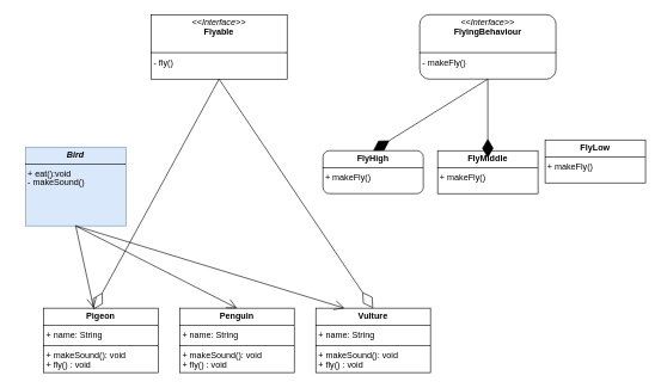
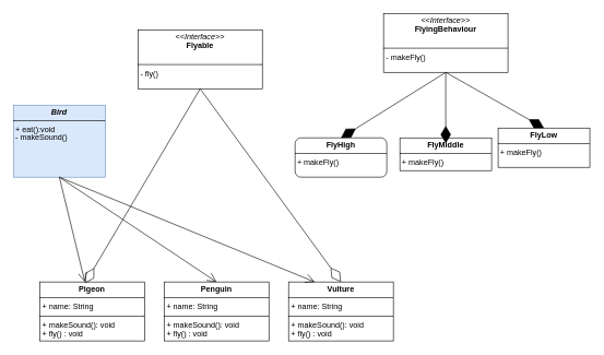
- <mxCell id="2" value="&lt;p style=&quot;margin:0px;margin-top:4px;text-align:center;&quot;&gt;&lt;i&gt;&amp;lt;&amp;lt;Interface&amp;gt;&amp;gt;&lt;/i&gt;&lt;br&gt;&lt;b&gt;Flyable&lt;/b&gt;&lt;/p&gt;&lt;p style=&quot;margin:0px;margin-left:4px;&quot;&gt;&lt;br&gt;&lt;/p&gt;&lt;hr size=&quot;1&quot; style=&quot;border-style:solid;&quot;&gt;&lt;p style=&quot;margin:0px;margin-left:4px;&quot;&gt;- fly()&lt;br&gt;&lt;/p&gt;" style="verticalAlign=top;align=left;overflow=fill;html=1;whiteSpace=wrap;" parent="1" vertex="1"><mxGeometry x="210" y="20" width="190" height="90" as="geometry" /></mxCell>
+ <mxCell id="2" value="&lt;p style=&quot;margin:0px;margin-top:4px;text-align:center;&quot;&gt;&lt;i&gt;&amp;lt;&amp;lt;Interface&amp;gt;&amp;gt;&lt;/i&gt;&lt;br&gt;&lt;b&gt;Flyable&lt;/b&gt;&lt;/p&gt;&lt;p style=&quot;margin:0px;margin-left:4px;&quot;&gt;&lt;br&gt;&lt;/p&gt;&lt;hr size=&quot;1&quot; style=&quot;border-style:solid;&quot;&gt;&lt;p style=&quot;margin:0px;margin-left:4px;&quot;&gt;- fly()&lt;br&gt;&lt;/p&gt;" style="verticalAlign=top;align=left;overflow=fill;html=1;whiteSpace=wrap;" parent="1" vertex="1"><mxGeometry x="210" y="45" width="190" height="90" as="geometry" /></mxCell>
- <mxCell id="3" value="&lt;p style=&quot;margin:0px;margin-top:4px;text-align:center;&quot;&gt;&lt;i&gt;&amp;lt;&amp;lt;Interface&amp;gt;&amp;gt;&lt;/i&gt;&lt;br&gt;&lt;b&gt;FlyingBehaviour&lt;/b&gt;&lt;/p&gt;&lt;p style=&quot;margin:0px;margin-left:4px;&quot;&gt;&lt;br&gt;&lt;/p&gt;&lt;hr size=&quot;1&quot; style=&quot;border-style:solid;&quot;&gt;&lt;p style=&quot;margin:0px;margin-left:4px;&quot;&gt;- makeFly()&lt;br&gt;&lt;/p&gt;" style="verticalAlign=top;align=left;overflow=fill;html=1;whiteSpace=wrap;rounded=1;" parent="1" vertex="1"><mxGeometry x="585" y="20" width="190" height="90" as="geometry" /></mxCell>
+ <mxCell id="3" value="&lt;p style=&quot;margin:0px;margin-top:4px;text-align:center;&quot;&gt;&lt;i&gt;&amp;lt;&amp;lt;Interface&amp;gt;&amp;gt;&lt;/i&gt;&lt;br&gt;&lt;b&gt;FlyingBehaviour&lt;/b&gt;&lt;/p&gt;&lt;p style=&quot;margin:0px;margin-left:4px;&quot;&gt;&lt;br&gt;&lt;/p&gt;&lt;hr size=&quot;1&quot; style=&quot;border-style:solid;&quot;&gt;&lt;p style=&quot;margin:0px;margin-left:4px;&quot;&gt;- makeFly()&lt;br&gt;&lt;/p&gt;" style="verticalAlign=top;align=left;overflow=fill;html=1;whiteSpace=wrap;" parent="1" vertex="1"><mxGeometry x="585" y="20" width="190" height="90" as="geometry" /></mxCell>
+ <mxCell id="18" value="" style="endArrow=diamondThin;endFill=1;endSize=24;html=1;rounded=0;exitX=0.5;exitY=1;exitDx=0;exitDy=0;entryX=0.5;entryY=0;entryDx=0;entryDy=0;" edge="1" parent="1" source="3" target="15"><mxGeometry width="160" relative="1" as="geometry"><mxPoint x="700" y="80" as="sourcePoint" /><mxPoint x="540" y="230" as="targetPoint" /></mxGeometry></mxCell>
- <mxCell id="14" value="&lt;p style=&quot;margin:0px;margin-top:4px;text-align:center;&quot;&gt;&lt;b&gt;FlyMiddle&lt;/b&gt;&lt;/p&gt;&lt;hr size=&quot;1&quot; style=&quot;border-style:solid;&quot;&gt;&lt;div style=&quot;height:2px;&quot;&gt;&amp;nbsp;+ makeFly()&lt;/div&gt;" style="verticalAlign=top;align=left;overflow=fill;html=1;whiteSpace=wrap;" vertex="1" parent="1"><mxGeometry x="610" y="210" width="140" height="60" as="geometry" /></mxCell>
+ <mxCell id="14" value="&lt;p style=&quot;margin:0px;margin-top:4px;text-align:center;&quot;&gt;&lt;b&gt;FlyMiddle&lt;/b&gt;&lt;/p&gt;&lt;hr size=&quot;1&quot; style=&quot;border-style:solid;&quot;&gt;&lt;div style=&quot;height:2px;&quot;&gt;&amp;nbsp;+ makeFly()&lt;/div&gt;" style="verticalAlign=top;align=left;overflow=fill;html=1;whiteSpace=wrap;" vertex="1" parent="1"><mxGeometry x="610" y="210" width="140" height="50" as="geometry" /></mxCell>
- <mxCell id="4" value="&lt;p style=&quot;margin:0px;margin-top:4px;text-align:center;&quot;&gt;&lt;b&gt;&lt;i&gt;Bird&lt;/i&gt;&lt;/b&gt;&lt;/p&gt;&lt;hr size=&quot;1&quot; style=&quot;border-style:solid;&quot;&gt;&lt;div style=&quot;height:2px;&quot;&gt;&amp;nbsp;+ eat():void&lt;/div&gt;&lt;div style=&quot;height:2px;&quot;&gt;&lt;br&gt;&lt;/div&gt;&lt;div style=&quot;height:2px;&quot;&gt;&lt;br&gt;&lt;/div&gt;&lt;div style=&quot;height:2px;&quot;&gt;&lt;br&gt;&lt;/div&gt;&lt;div style=&quot;height:2px;&quot;&gt;&lt;br&gt;&lt;/div&gt;&lt;div style=&quot;height:2px;&quot;&gt;&lt;br&gt;&lt;/div&gt;&lt;div style=&quot;height:2px;&quot;&gt;&amp;nbsp;- makeSound()&lt;/div&gt;" style="verticalAlign=top;align=left;overflow=fill;html=1;whiteSpace=wrap;fillColor=#dae8fc;strokeColor=#6c8ebf;" vertex="1" parent="1"><mxGeometry x="35" y="205" width="140" height="110" as="geometry" /></mxCell>
+ <mxCell id="4" value="&lt;p style=&quot;margin:0px;margin-top:4px;text-align:center;&quot;&gt;&lt;b&gt;&lt;i&gt;Bird&lt;/i&gt;&lt;/b&gt;&lt;/p&gt;&lt;hr size=&quot;1&quot; style=&quot;border-style:solid;&quot;&gt;&lt;div style=&quot;height:2px;&quot;&gt;&amp;nbsp;+ eat():void&lt;/div&gt;&lt;div style=&quot;height:2px;&quot;&gt;&lt;br&gt;&lt;/div&gt;&lt;div style=&quot;height:2px;&quot;&gt;&lt;br&gt;&lt;/div&gt;&lt;div style=&quot;height:2px;&quot;&gt;&lt;br&gt;&lt;/div&gt;&lt;div style=&quot;height:2px;&quot;&gt;&lt;br&gt;&lt;/div&gt;&lt;div style=&quot;height:2px;&quot;&gt;&lt;br&gt;&lt;/div&gt;&lt;div style=&quot;height:2px;&quot;&gt;&amp;nbsp;- makeSound()&lt;/div&gt;" style="verticalAlign=top;align=left;overflow=fill;html=1;whiteSpace=wrap;fillColor=#dae8fc;strokeColor=#6c8ebf;" vertex="1" parent="1"><mxGeometry x="20" y="160" width="140" height="110" as="geometry" /></mxCell>
